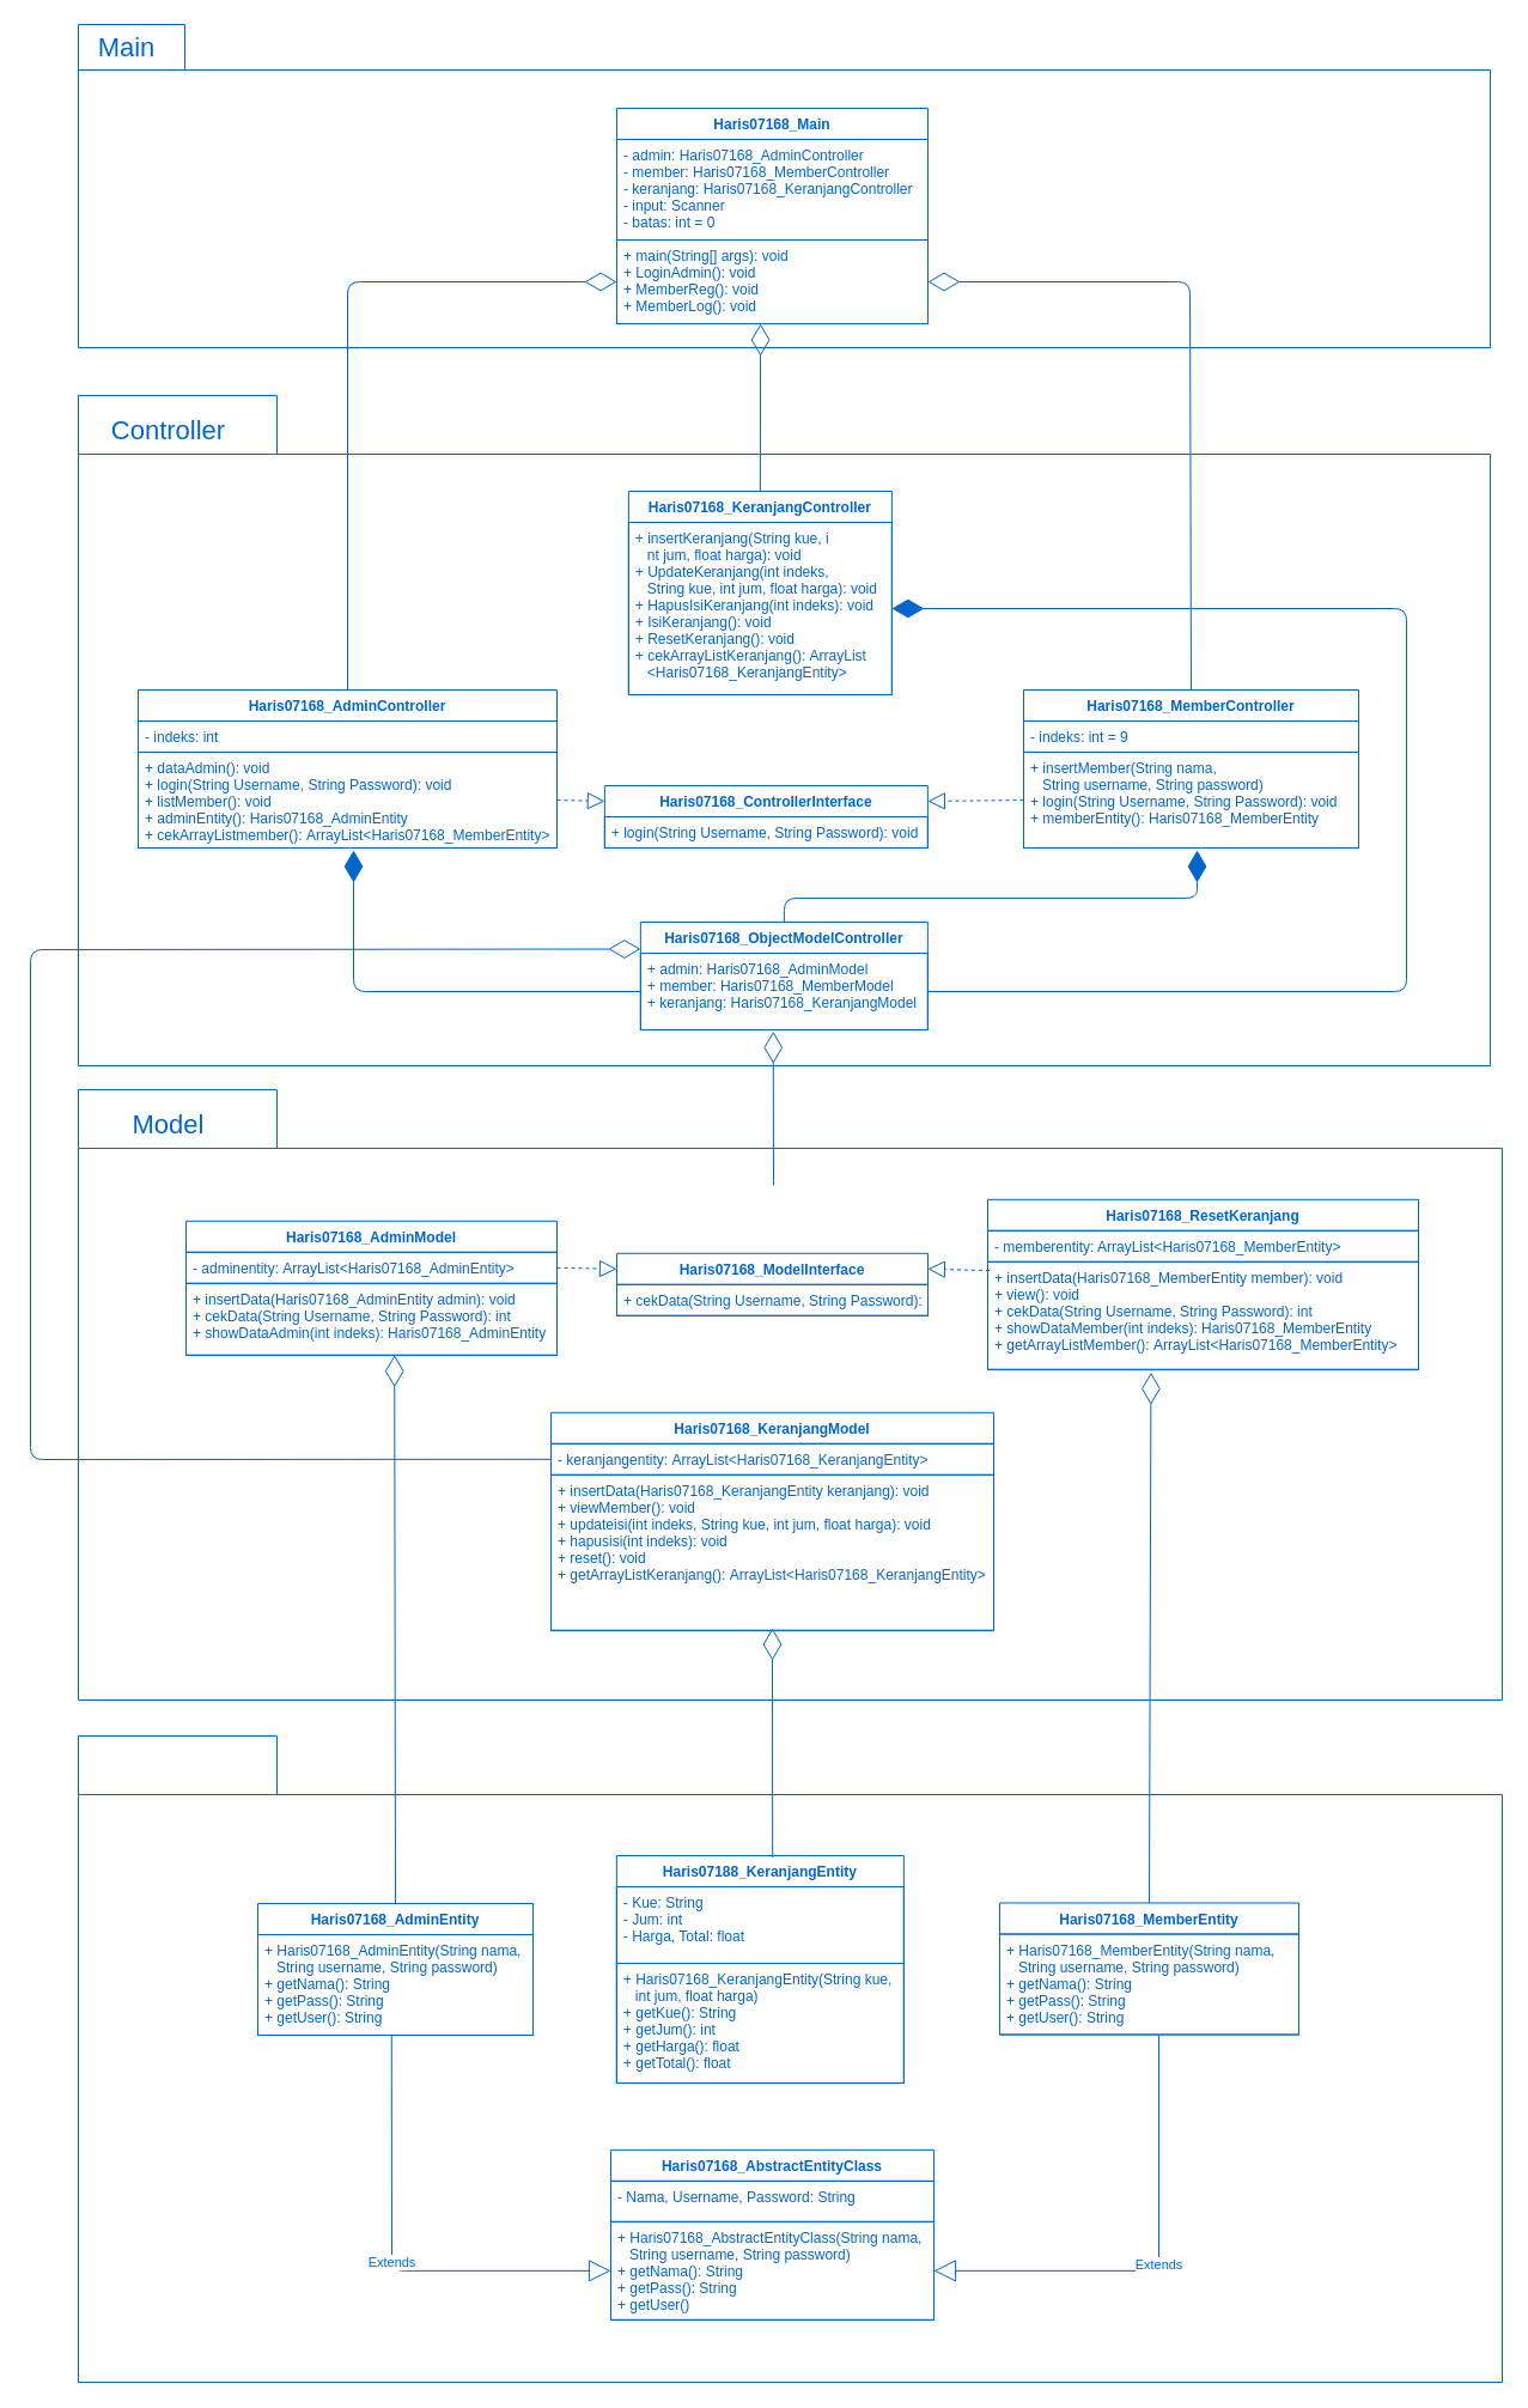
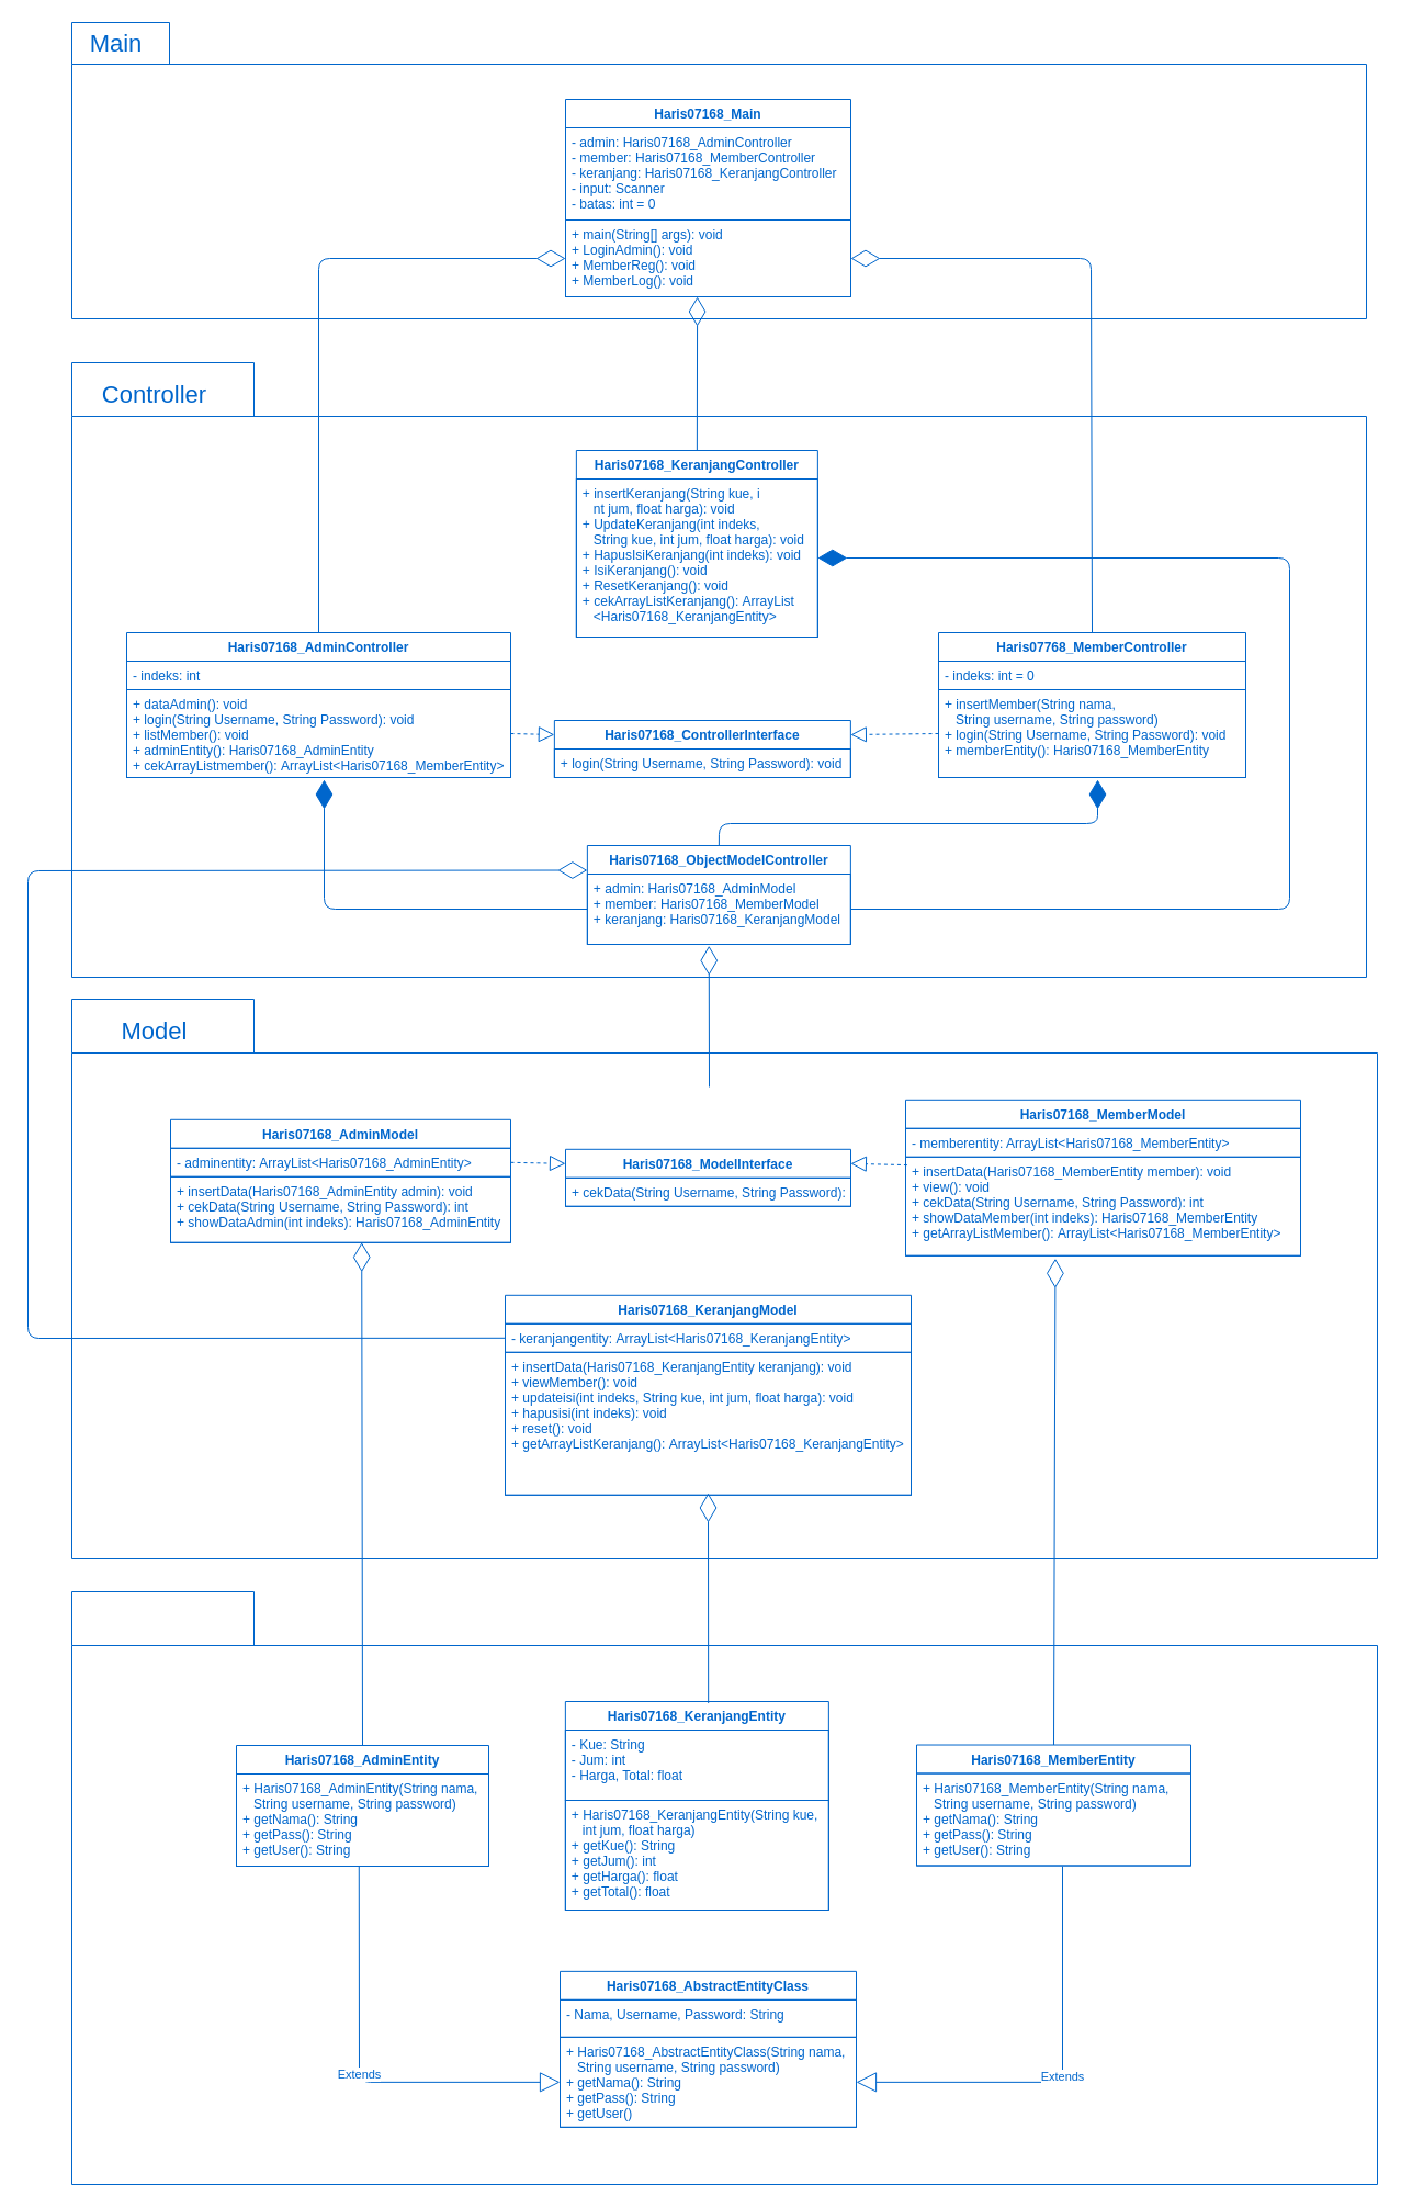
- <mxCell id="13" value="Haris07168_MemberController" style="swimlane;fontStyle=1;align=center;verticalAlign=top;childLayout=stackLayout;horizontal=1;startSize=26;horizontalStack=0;resizeParent=1;resizeParentMax=0;resizeLast=0;collapsible=1;marginBottom=0;strokeColor=#0066CC;fontColor=#0066CC;" vertex="1" parent="1"><mxGeometry x="850" y="576" width="280" height="132" as="geometry" /></mxCell>
+ <mxCell id="13" value="Haris07768_MemberController" style="swimlane;fontStyle=1;align=center;verticalAlign=top;childLayout=stackLayout;horizontal=1;startSize=26;horizontalStack=0;resizeParent=1;resizeParentMax=0;resizeLast=0;collapsible=1;marginBottom=0;strokeColor=#0066CC;fontColor=#0066CC;" vertex="1" parent="1"><mxGeometry x="850" y="576" width="280" height="132" as="geometry" /></mxCell>
- <mxCell id="14" value="- indeks: int = 9" style="text;strokeColor=#0066CC;fillColor=none;align=left;verticalAlign=top;spacingLeft=4;spacingRight=4;overflow=hidden;rotatable=0;points=[[0,0.5],[1,0.5]];portConstraint=eastwest;fontColor=#0066CC;" vertex="1" parent="13"><mxGeometry y="26" width="280" height="26" as="geometry" /></mxCell>
+ <mxCell id="14" value="- indeks: int = 0" style="text;strokeColor=#0066CC;fillColor=none;align=left;verticalAlign=top;spacingLeft=4;spacingRight=4;overflow=hidden;rotatable=0;points=[[0,0.5],[1,0.5]];portConstraint=eastwest;fontColor=#0066CC;" vertex="1" parent="13"><mxGeometry y="26" width="280" height="26" as="geometry" /></mxCell>
- <mxCell id="34" value="Haris07168_ResetKeranjang" style="swimlane;fontStyle=1;align=center;verticalAlign=top;childLayout=stackLayout;horizontal=1;startSize=26;horizontalStack=0;resizeParent=1;resizeParentMax=0;resizeLast=0;collapsible=1;marginBottom=0;fontColor=#0066CC;strokeColor=#0066CC;" vertex="1" parent="1"><mxGeometry x="820" y="1001.81" width="360" height="142" as="geometry" /></mxCell>
+ <mxCell id="34" value="Haris07168_MemberModel" style="swimlane;fontStyle=1;align=center;verticalAlign=top;childLayout=stackLayout;horizontal=1;startSize=26;horizontalStack=0;resizeParent=1;resizeParentMax=0;resizeLast=0;collapsible=1;marginBottom=0;fontColor=#0066CC;strokeColor=#0066CC;" vertex="1" parent="1"><mxGeometry x="820" y="1001.81" width="360" height="142" as="geometry" /></mxCell>
- <mxCell id="23" value="Haris07188_KeranjangEntity" style="swimlane;fontStyle=1;align=center;verticalAlign=top;childLayout=stackLayout;horizontal=1;startSize=26;horizontalStack=0;resizeParent=1;resizeParentMax=0;resizeLast=0;collapsible=1;marginBottom=0;fontColor=#0066CC;strokeColor=#0066CC;" vertex="1" parent="1"><mxGeometry x="509.86" y="1550" width="240" height="190" as="geometry" /></mxCell>
+ <mxCell id="23" value="Haris07168_KeranjangEntity" style="swimlane;fontStyle=1;align=center;verticalAlign=top;childLayout=stackLayout;horizontal=1;startSize=26;horizontalStack=0;resizeParent=1;resizeParentMax=0;resizeLast=0;collapsible=1;marginBottom=0;fontColor=#0066CC;strokeColor=#0066CC;" vertex="1" parent="1"><mxGeometry x="509.86" y="1550" width="240" height="190" as="geometry" /></mxCell>
